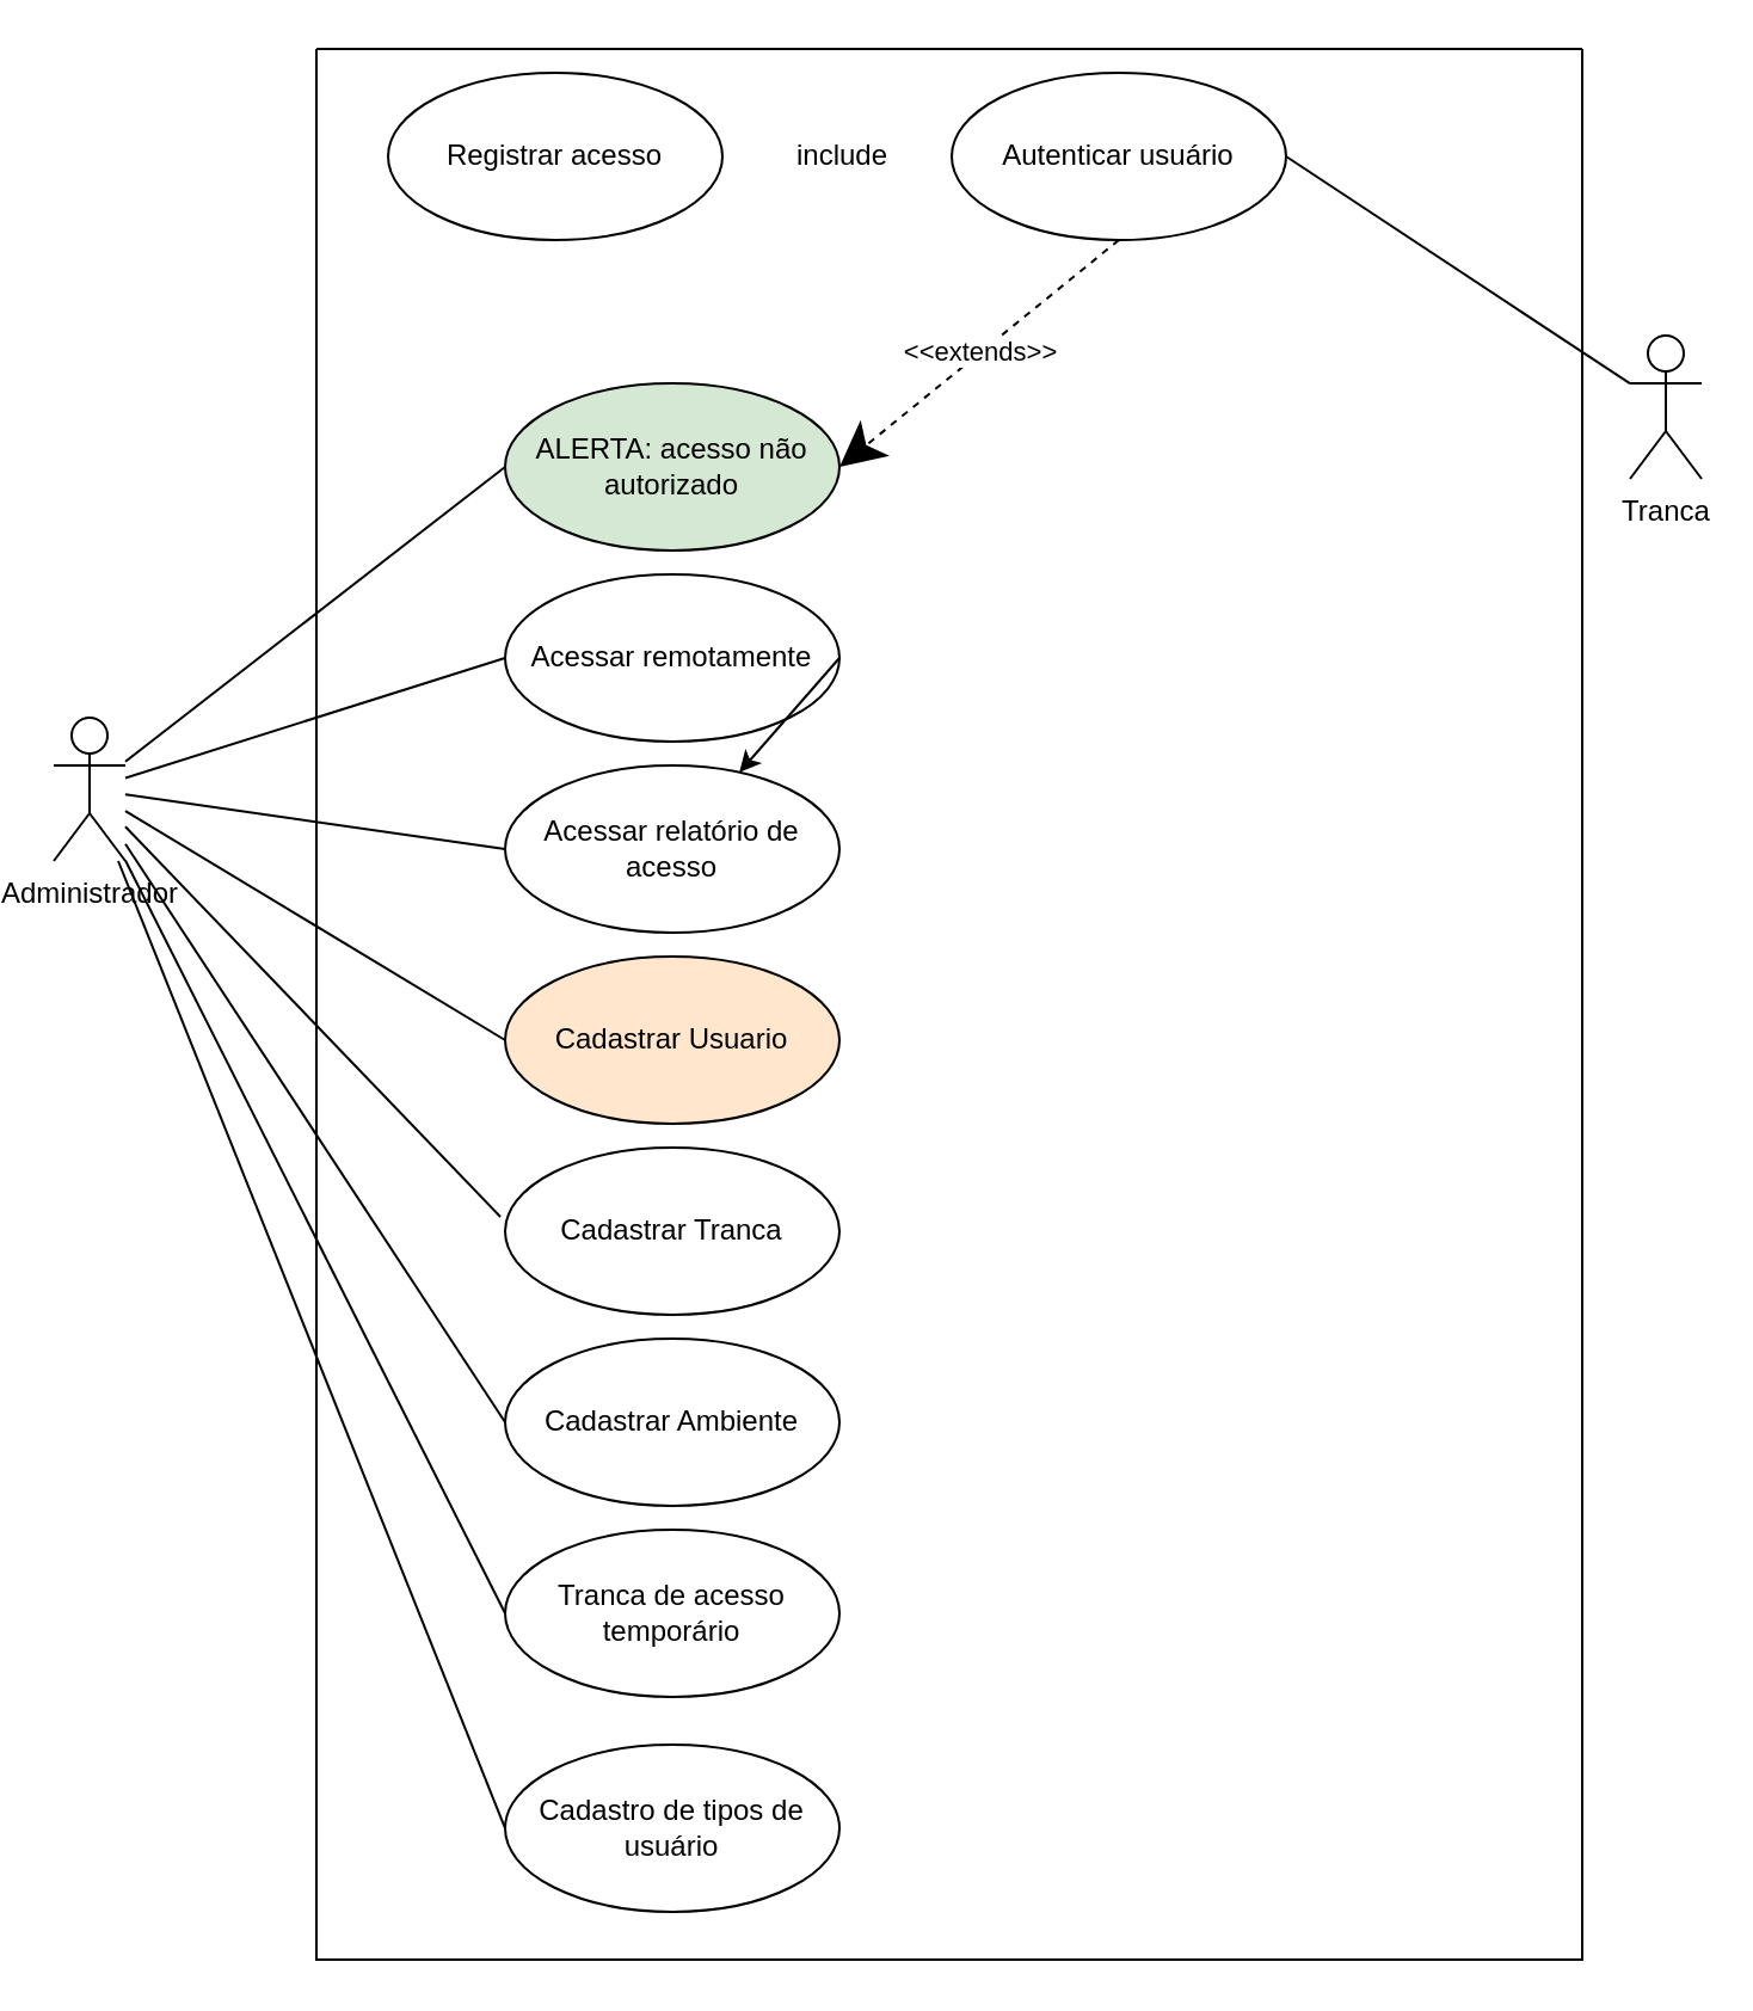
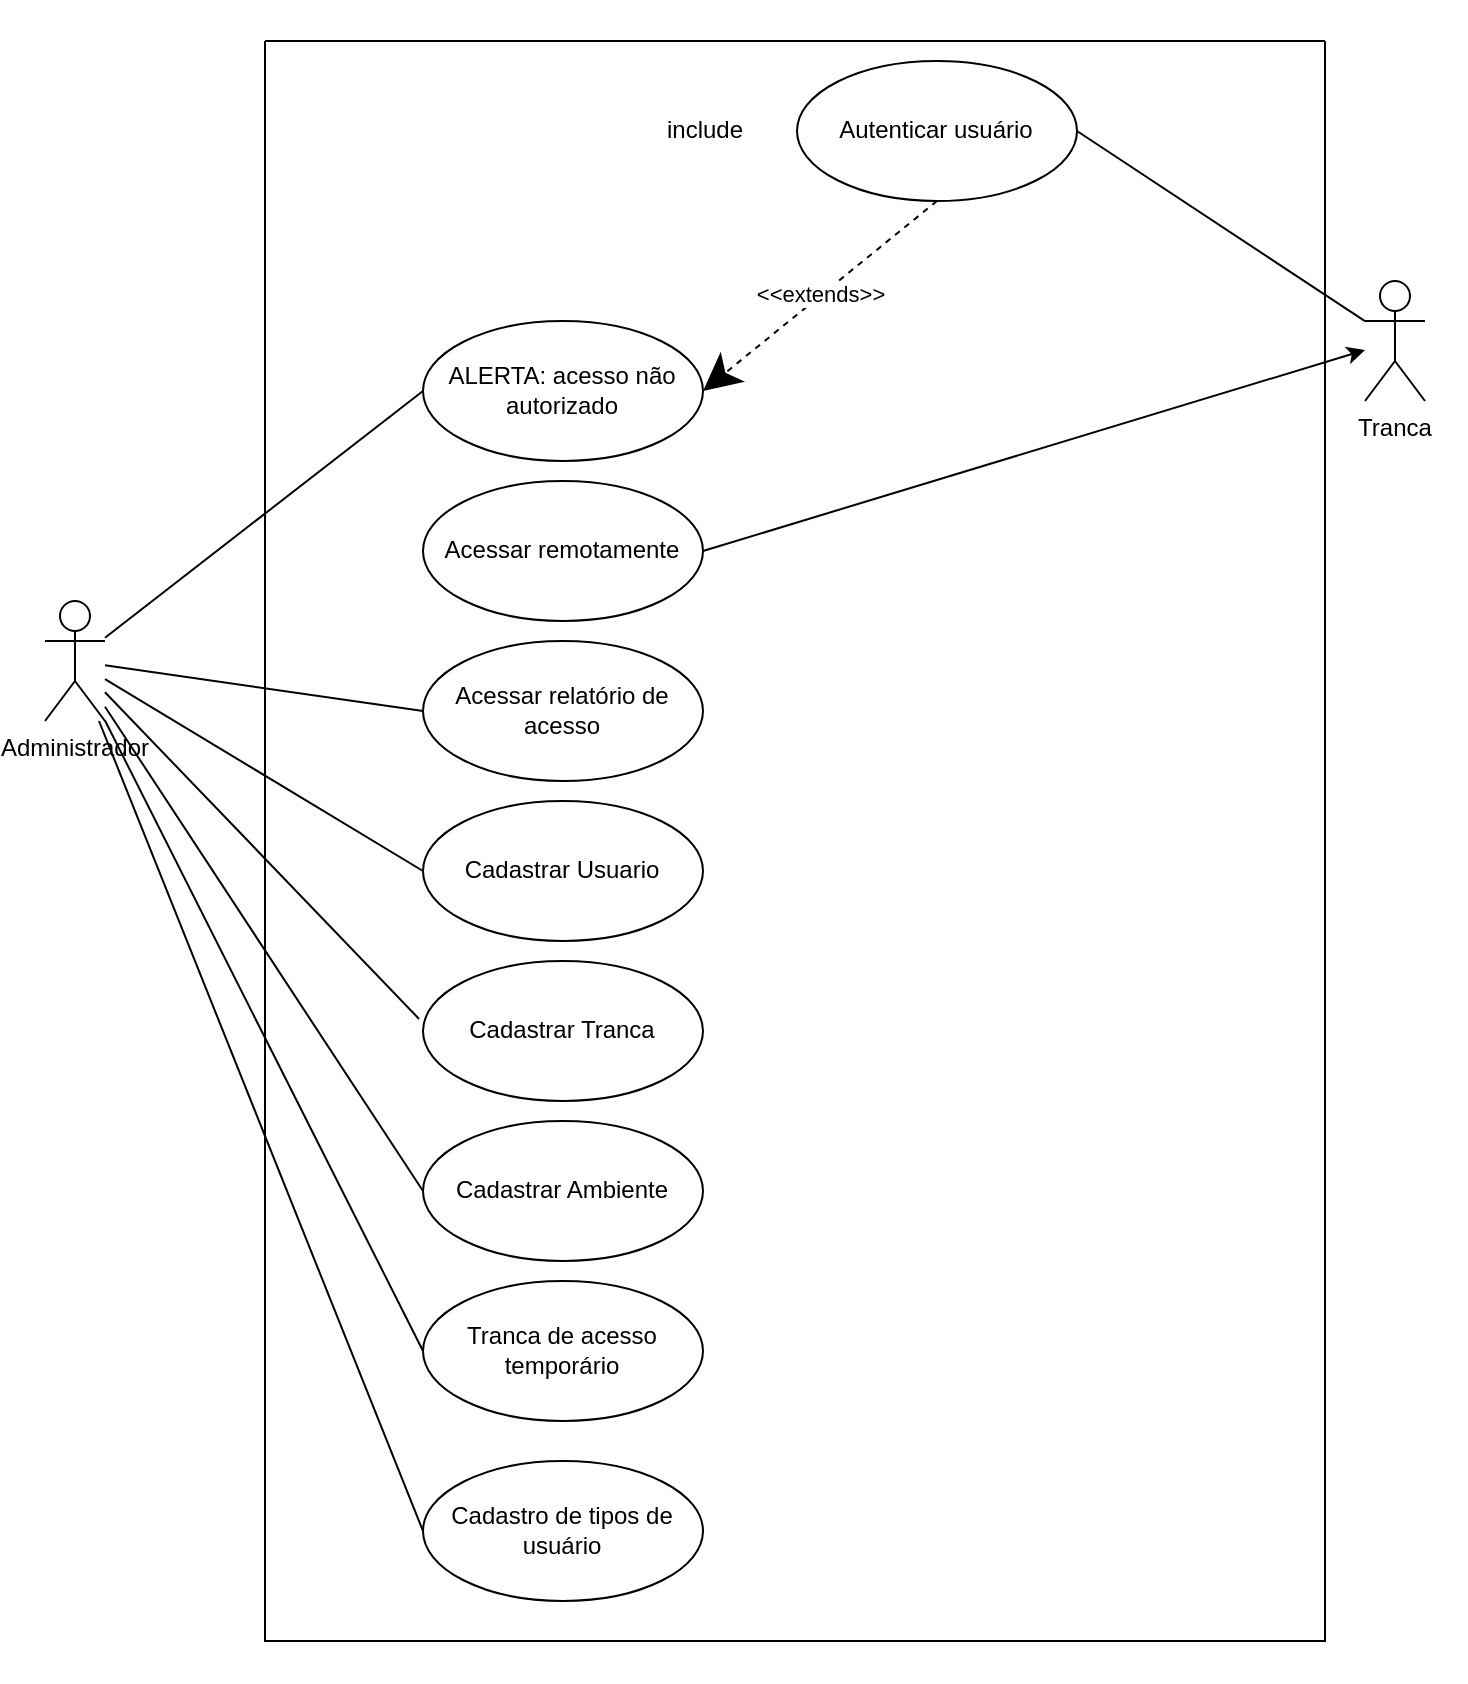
- <mxCell id="4" value="Registrar acesso" style="ellipse;whiteSpace=wrap;html=1;" parent="1" vertex="1"><mxGeometry x="160" y="30" width="140" height="70" as="geometry" /></mxCell>
- <mxCell id="19" value="ALERTA: acesso não autorizado" style="ellipse;whiteSpace=wrap;html=1;fillColor=#d5e8d4;" parent="13" vertex="1"><mxGeometry x="79" y="140" width="140" height="70" as="geometry" /></mxCell>
+ <mxCell id="19" value="ALERTA: acesso não autorizado" style="ellipse;whiteSpace=wrap;html=1;" parent="13" vertex="1"><mxGeometry x="79" y="140" width="140" height="70" as="geometry" /></mxCell>
- <mxCell id="22" value="" style="endArrow=classic;html=1;exitX=1;exitY=0.5;exitDx=0;exitDy=0;startArrow=none;startFill=0;endFill=1;" parent="1" source="20" target="21" edge="1"><mxGeometry width="50" height="50" relative="1" as="geometry"><mxPoint x="450" y="174.91" as="sourcePoint" /><mxPoint x="594" y="270.004" as="targetPoint" /></mxGeometry></mxCell>
+ <mxCell id="22" value="" style="endArrow=classic;html=1;exitX=1;exitY=0.5;exitDx=0;exitDy=0;startArrow=none;startFill=0;endFill=1;" parent="1" source="20" target="7" edge="1"><mxGeometry width="50" height="50" relative="1" as="geometry"><mxPoint x="450" y="174.91" as="sourcePoint" /><mxPoint x="594" y="270.004" as="targetPoint" /></mxGeometry></mxCell>
- <mxCell id="9" value="" style="endArrow=none;html=1;entryX=0;entryY=0.5;entryDx=0;entryDy=0;endFill=0;" parent="1" source="2" target="20" edge="1"><mxGeometry width="50" height="50" relative="1" as="geometry"><mxPoint x="70" y="340" as="sourcePoint" /><mxPoint x="180" y="350" as="targetPoint" /></mxGeometry></mxCell>
- <mxCell id="14" value="Cadastrar Usuario" style="ellipse;whiteSpace=wrap;html=1;fillColor=#ffe6cc;" parent="13" vertex="1"><mxGeometry x="79" y="380" width="140" height="70" as="geometry" /></mxCell>
+ <mxCell id="14" value="Cadastrar Usuario" style="ellipse;whiteSpace=wrap;html=1;" parent="13" vertex="1"><mxGeometry x="79" y="380" width="140" height="70" as="geometry" /></mxCell>
